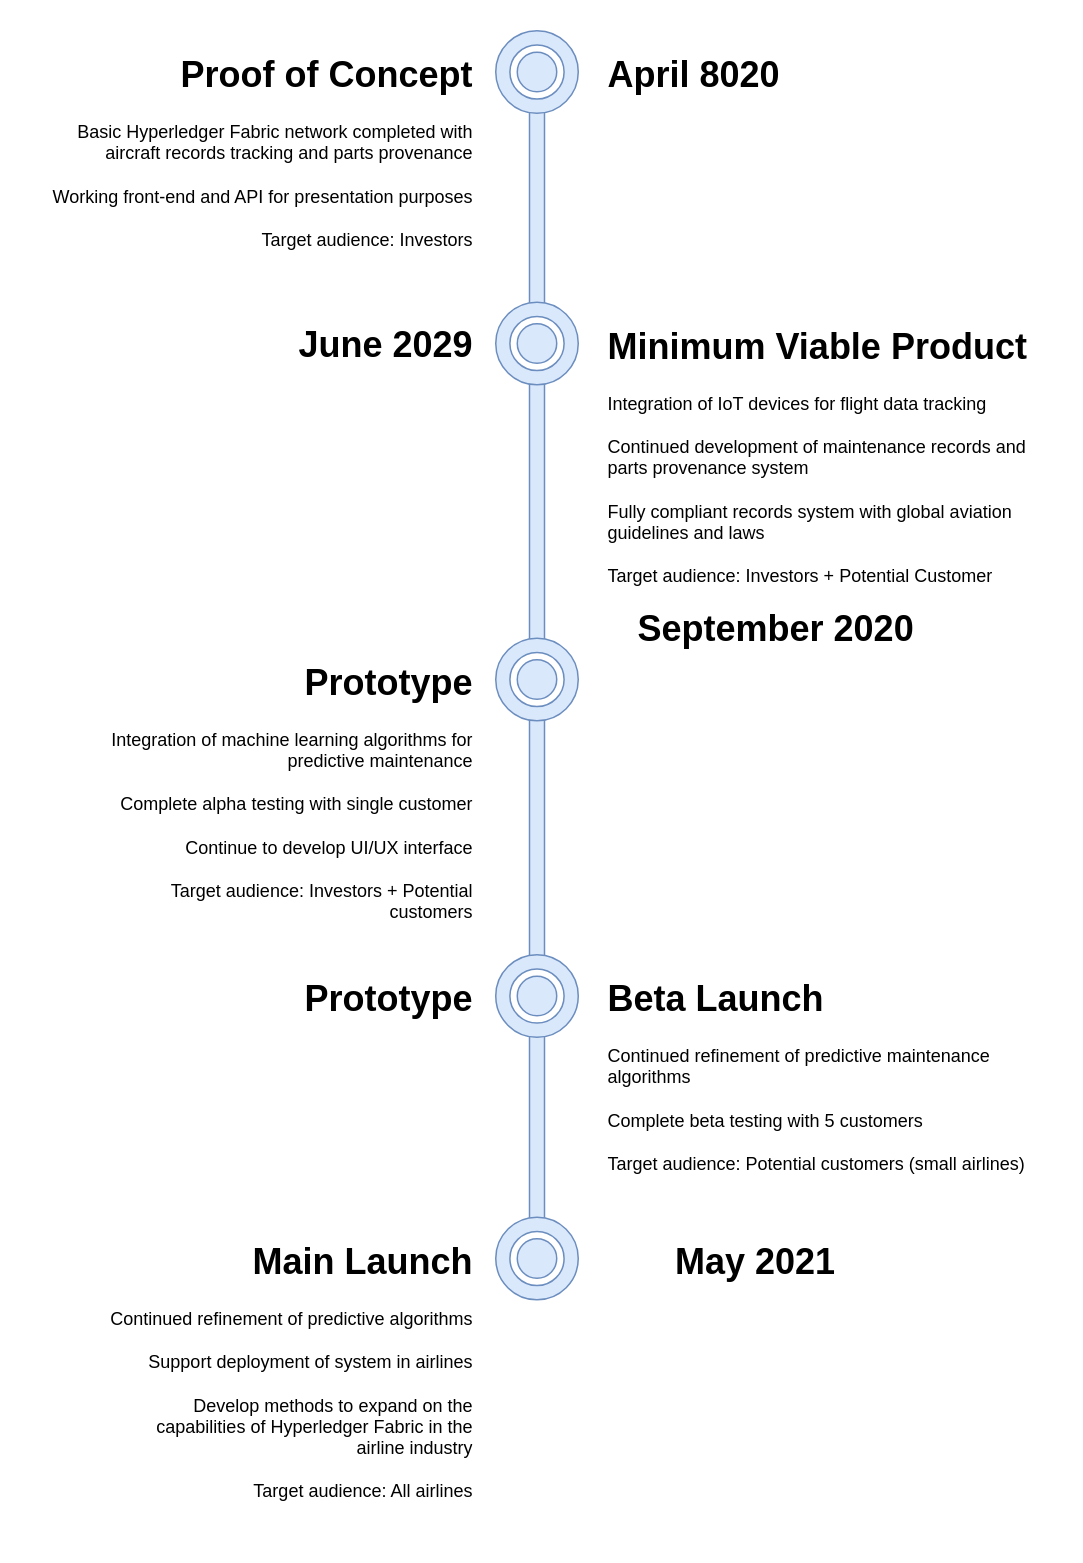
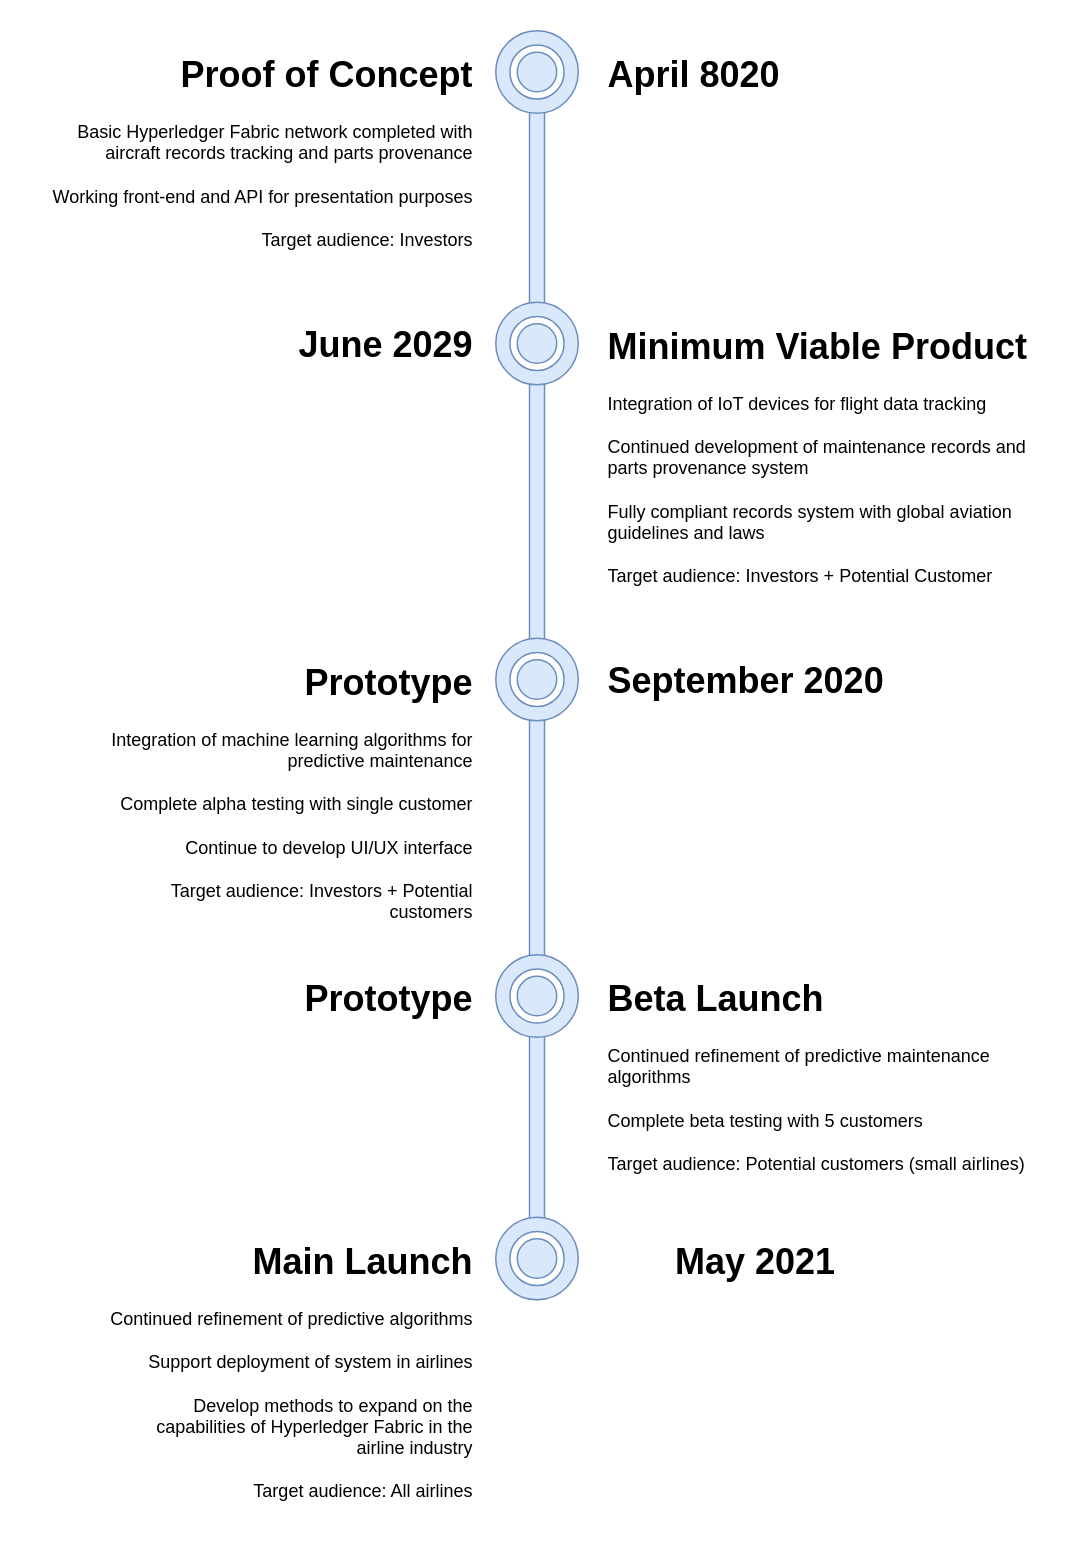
- <mxCell id="29" value="&lt;h1&gt;September 2020&lt;/h1&gt;" style="text;html=1;strokeColor=none;fillColor=none;spacing=5;spacingTop=-20;whiteSpace=wrap;overflow=hidden;rounded=0;" parent="1" vertex="1"><mxGeometry x="420" y="398.75" width="210" height="37.5" as="geometry" /></mxCell>
+ <mxCell id="29" value="&lt;h1&gt;September 2020&lt;/h1&gt;" style="text;html=1;strokeColor=none;fillColor=none;spacing=5;spacingTop=-20;whiteSpace=wrap;overflow=hidden;rounded=0;" parent="1" vertex="1"><mxGeometry x="400" y="433.75" width="210" height="37.5" as="geometry" /></mxCell>
